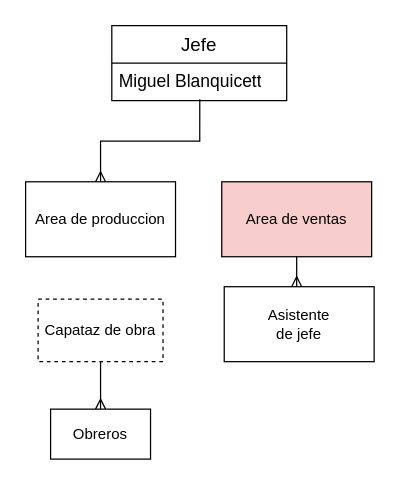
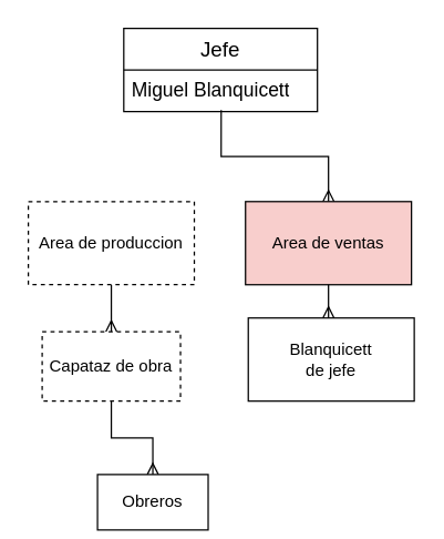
- <mxCell id="10" style="edgeStyle=orthogonalEdgeStyle;rounded=0;orthogonalLoop=1;jettySize=auto;html=1;exitX=0.503;exitY=0.967;exitDx=0;exitDy=0;exitPerimeter=0;endArrow=ERmany;endFill=0;" edge="1" parent="1" source="3" target="8"><mxGeometry relative="1" as="geometry" /></mxCell>
+ <mxCell id="10" style="edgeStyle=orthogonalEdgeStyle;rounded=0;orthogonalLoop=1;jettySize=auto;html=1;exitX=0.503;exitY=0.967;exitDx=0;exitDy=0;exitPerimeter=0;endArrow=ERmany;endFill=0;" edge="1" parent="1" source="3" target="12"><mxGeometry relative="1" as="geometry" /></mxCell>
- <mxCell id="8" value="Area de produccion" style="whiteSpace=wrap;html=1;rounded=0;" vertex="1" parent="1"><mxGeometry x="20" y="145" width="120" height="60" as="geometry" /></mxCell>
+ <mxCell id="8" value="Area de produccion" style="whiteSpace=wrap;html=1;rounded=0;dashed=1;" vertex="1" parent="1"><mxGeometry x="20" y="145" width="120" height="60" as="geometry" /></mxCell>
+ <mxCell id="5" value="" style="edgeStyle=orthogonalEdgeStyle;rounded=0;orthogonalLoop=1;jettySize=auto;html=1;endArrow=ERmany;endFill=0;" edge="1" parent="1" source="8" target="6"><mxGeometry relative="1" as="geometry" /></mxCell>
- <mxCell id="9" value="&lt;div&gt;Asistente&lt;/div&gt;&lt;div&gt;de jefe&lt;br&gt;&lt;/div&gt;" style="rounded=0;whiteSpace=wrap;html=1;" vertex="1" parent="1"><mxGeometry x="179" y="229" width="120" height="60" as="geometry" /></mxCell>
+ <mxCell id="9" value="&lt;div&gt;Blanquicett&lt;/div&gt;&lt;div&gt;de jefe&lt;br&gt;&lt;/div&gt;" style="rounded=0;whiteSpace=wrap;html=1;" vertex="1" parent="1"><mxGeometry x="179" y="229" width="120" height="60" as="geometry" /></mxCell>
- <mxCell id="7" value="Obreros" style="whiteSpace=wrap;html=1;rounded=0;" vertex="1" parent="1"><mxGeometry x="40" y="327" width="80" height="40" as="geometry" /></mxCell>
+ <mxCell id="7" value="Obreros" style="whiteSpace=wrap;html=1;rounded=0;" vertex="1" parent="1"><mxGeometry x="70" y="342" width="80" height="40" as="geometry" /></mxCell>
